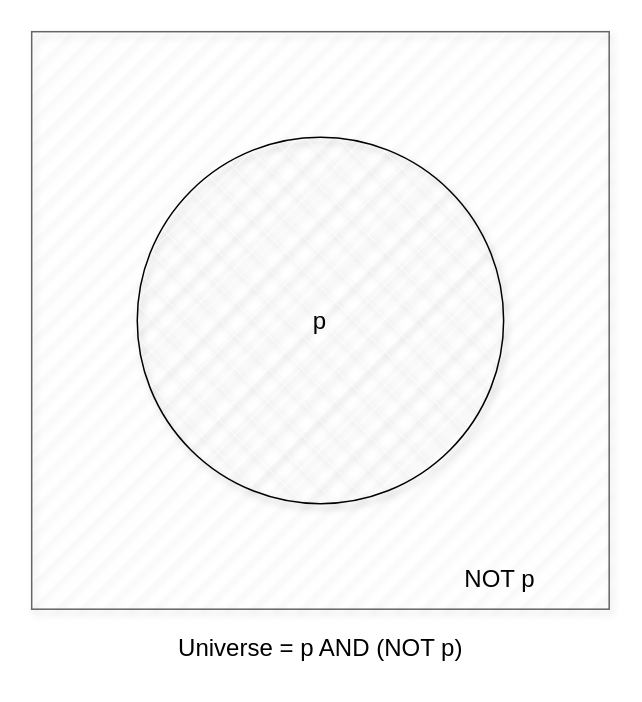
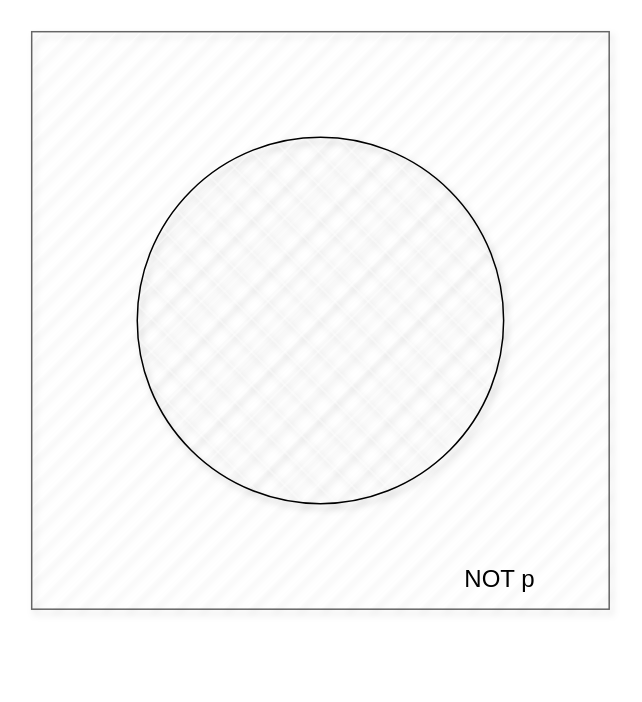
- <mxCell id="4" value="p" style="text;strokeColor=none;fillColor=none;html=1;align=center;verticalAlign=middle;whiteSpace=wrap;rounded=0;fontSize=16;" vertex="1" parent="1"><mxGeometry x="185.13" y="192.13" width="56" height="42" as="geometry" /></mxCell>
- <mxCell id="5" value="Universe = p AND (NOT p)" style="text;strokeColor=none;fillColor=none;html=1;align=center;verticalAlign=middle;whiteSpace=wrap;rounded=0;fontSize=16;" vertex="1" parent="1"><mxGeometry x="104.7" y="416" width="216.87" height="30" as="geometry" /></mxCell>
